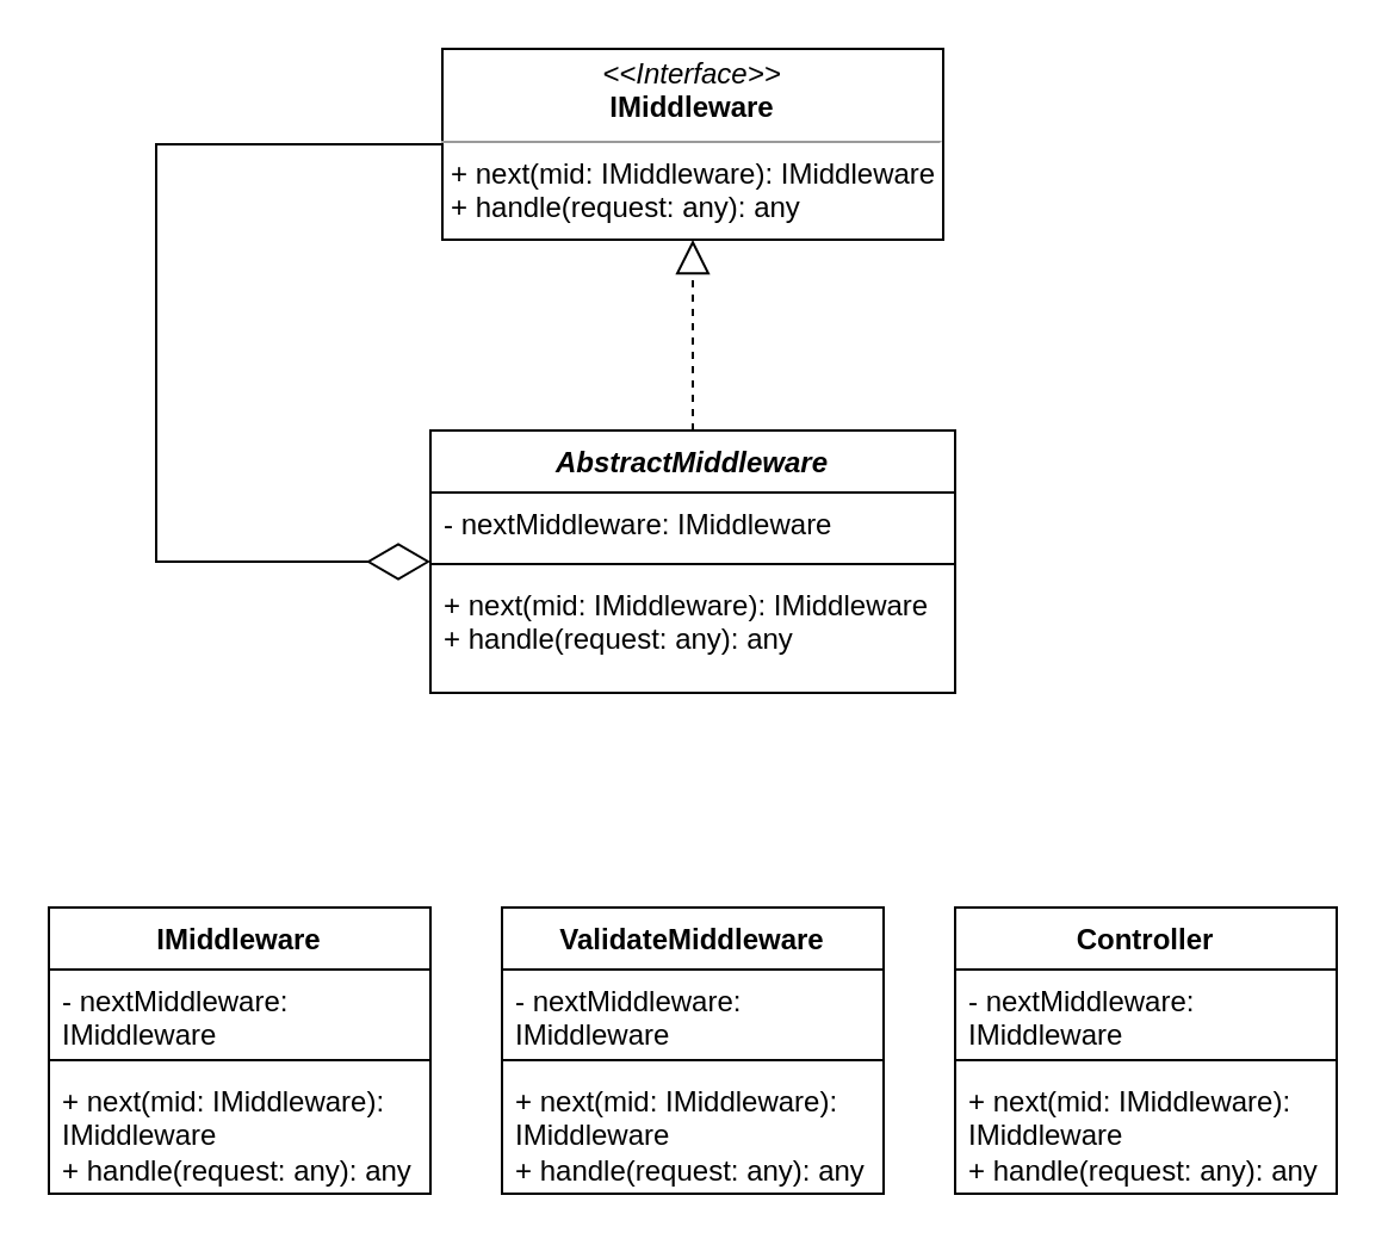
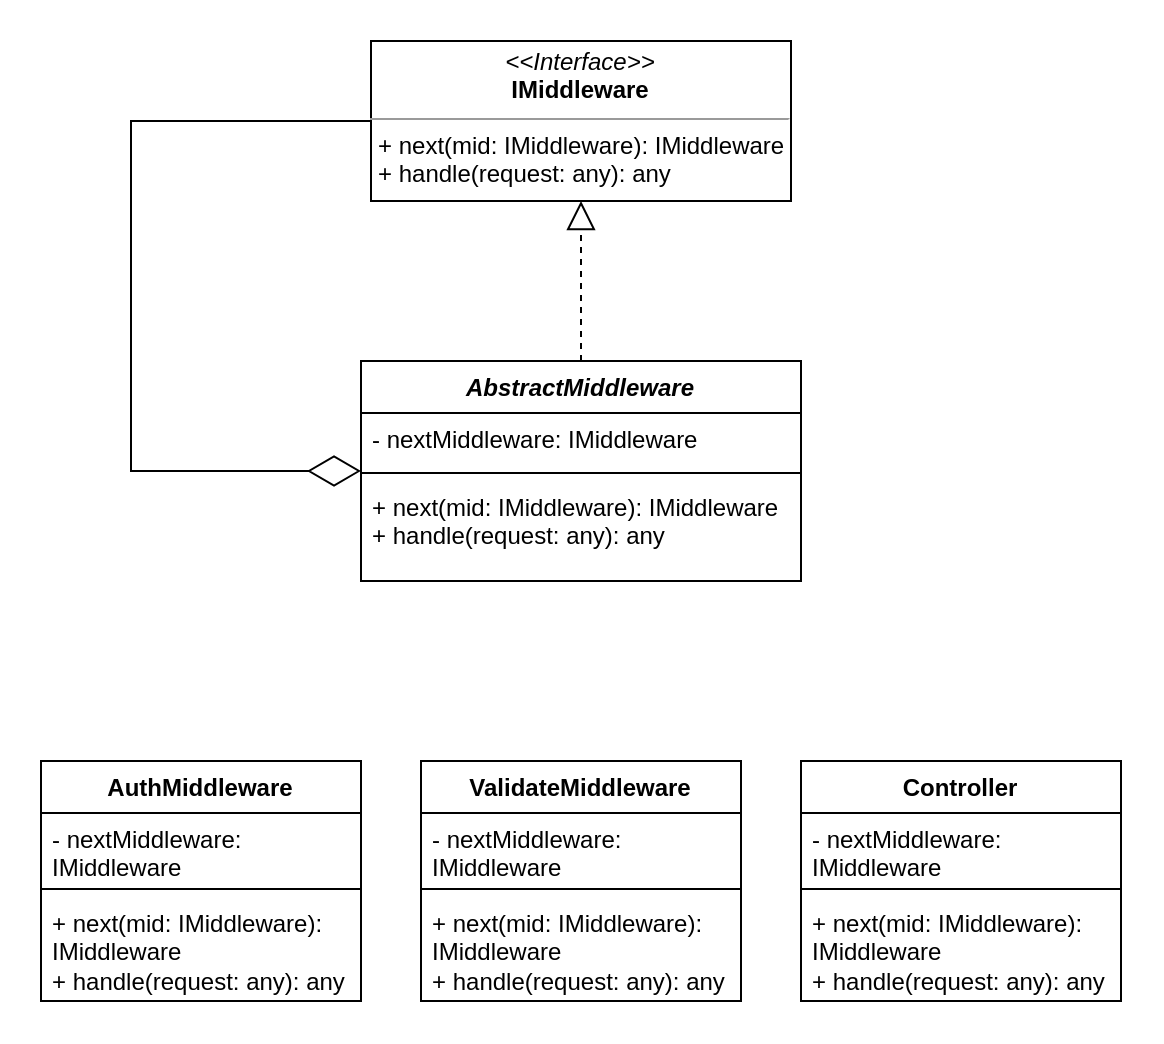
- <mxCell id="9" value="IMiddleware" style="swimlane;fontStyle=1;align=center;verticalAlign=top;childLayout=stackLayout;horizontal=1;startSize=26;horizontalStack=0;resizeParent=1;resizeParentMax=0;resizeLast=0;collapsible=1;marginBottom=0;whiteSpace=wrap;html=1;" vertex="1" parent="1"><mxGeometry x="20" y="380" width="160" height="120" as="geometry" /></mxCell>
+ <mxCell id="9" value="AuthMiddleware" style="swimlane;fontStyle=1;align=center;verticalAlign=top;childLayout=stackLayout;horizontal=1;startSize=26;horizontalStack=0;resizeParent=1;resizeParentMax=0;resizeLast=0;collapsible=1;marginBottom=0;whiteSpace=wrap;html=1;" vertex="1" parent="1"><mxGeometry x="20" y="380" width="160" height="120" as="geometry" /></mxCell>
